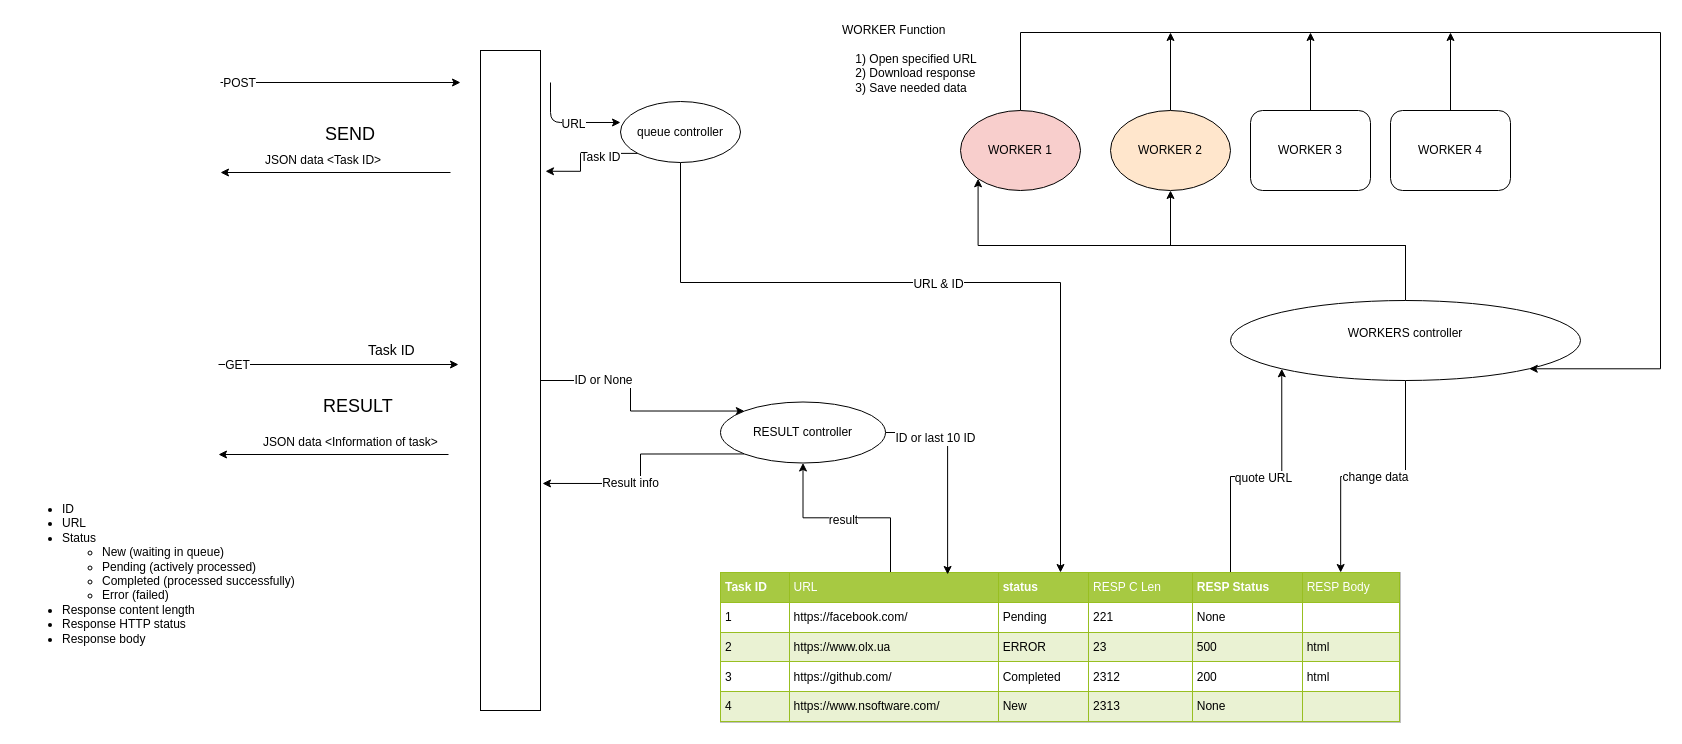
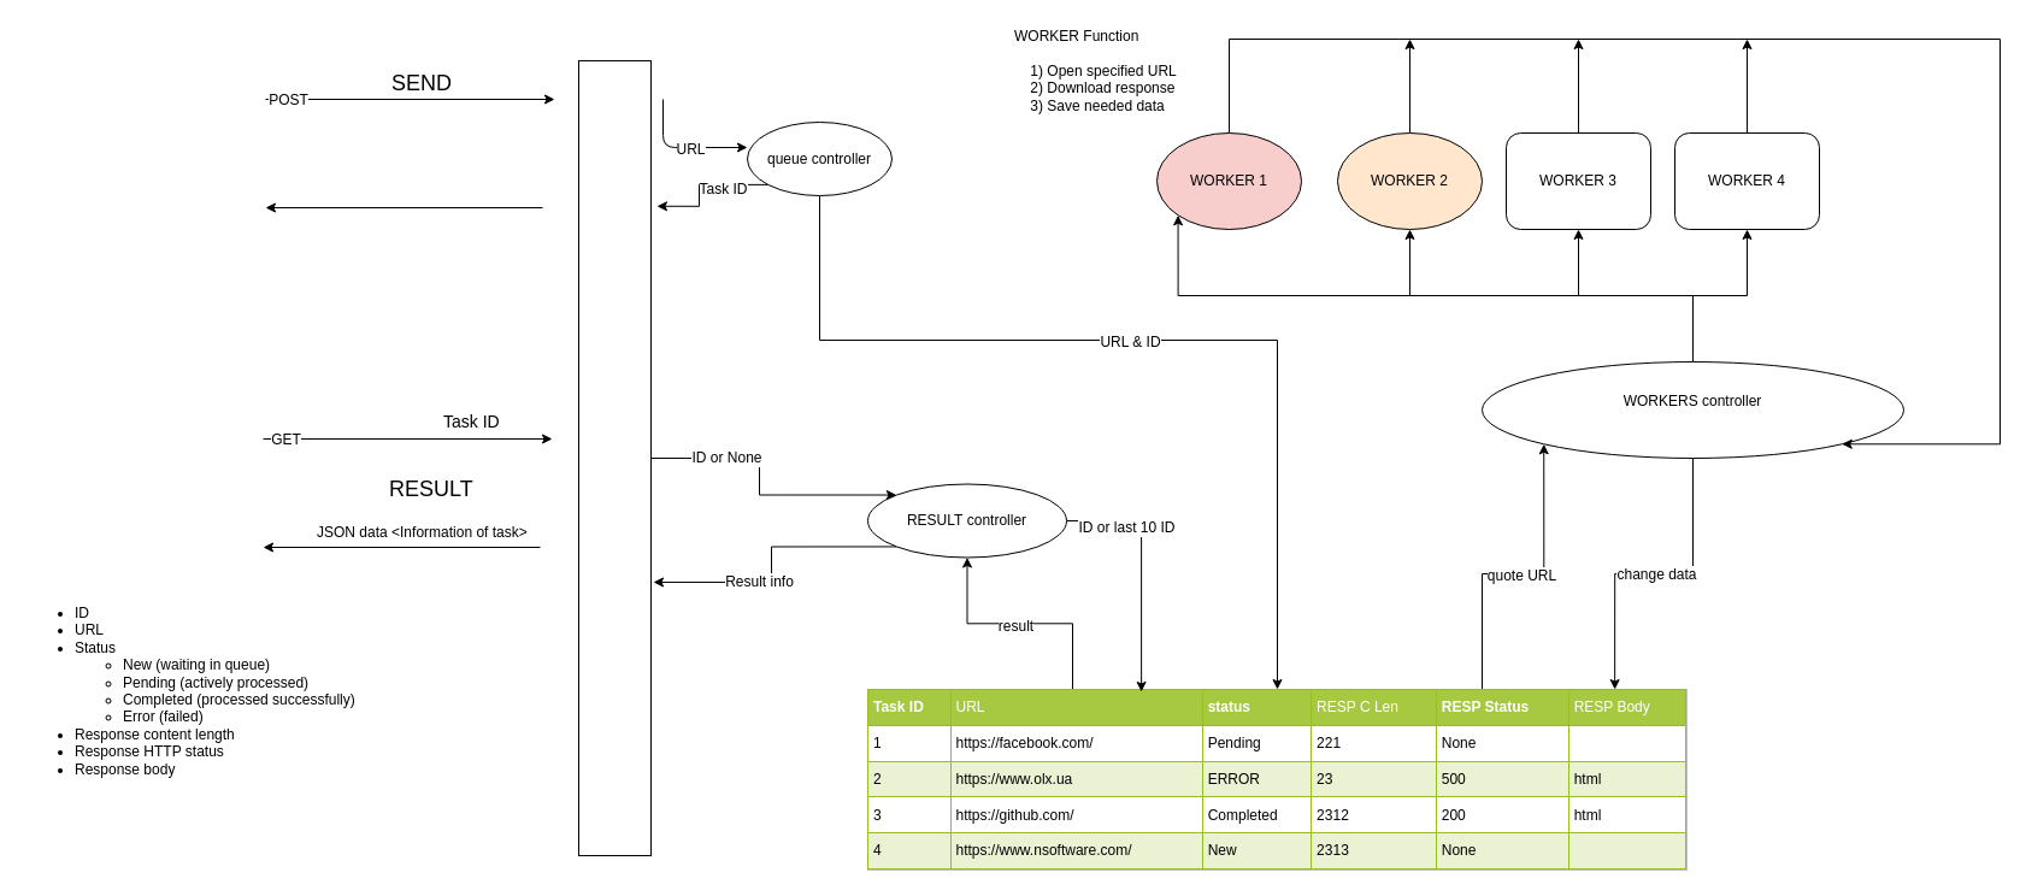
- <mxCell id="8" value="&lt;font style=&quot;font-size: 18px&quot;&gt;SEND&lt;/font&gt;" style="text;html=1;resizable=0;points=[];autosize=1;align=left;verticalAlign=top;spacingTop=-4;" vertex="1" parent="1"><mxGeometry x="323" y="121" width="70" height="20" as="geometry" /></mxCell>
+ <mxCell id="8" value="&lt;font style=&quot;font-size: 18px&quot;&gt;SEND&lt;/font&gt;" style="text;html=1;resizable=0;points=[];autosize=1;align=left;verticalAlign=top;spacingTop=-4;" vertex="1" parent="1"><mxGeometry x="323" y="56" width="70" height="20" as="geometry" /></mxCell>
- <mxCell id="9" value="JSON data &amp;lt;Task ID&amp;gt;" style="text;html=1;resizable=0;points=[];autosize=1;align=left;verticalAlign=top;spacingTop=-4;" vertex="1" parent="1"><mxGeometry x="263" y="150" width="130" height="20" as="geometry" /></mxCell>
+ <mxCell id="38" style="edgeStyle=orthogonalEdgeStyle;rounded=0;orthogonalLoop=1;jettySize=auto;html=1;exitX=0.5;exitY=0;exitDx=0;exitDy=0;entryX=0.5;entryY=1;entryDx=0;entryDy=0;" edge="1" parent="1" source="40" target="46"><mxGeometry relative="1" as="geometry" /></mxCell>
+ <mxCell id="39" style="edgeStyle=orthogonalEdgeStyle;rounded=0;orthogonalLoop=1;jettySize=auto;html=1;exitX=0.5;exitY=0;exitDx=0;exitDy=0;entryX=0.5;entryY=1;entryDx=0;entryDy=0;" edge="1" parent="1" source="40" target="48"><mxGeometry relative="1" as="geometry" /></mxCell>
